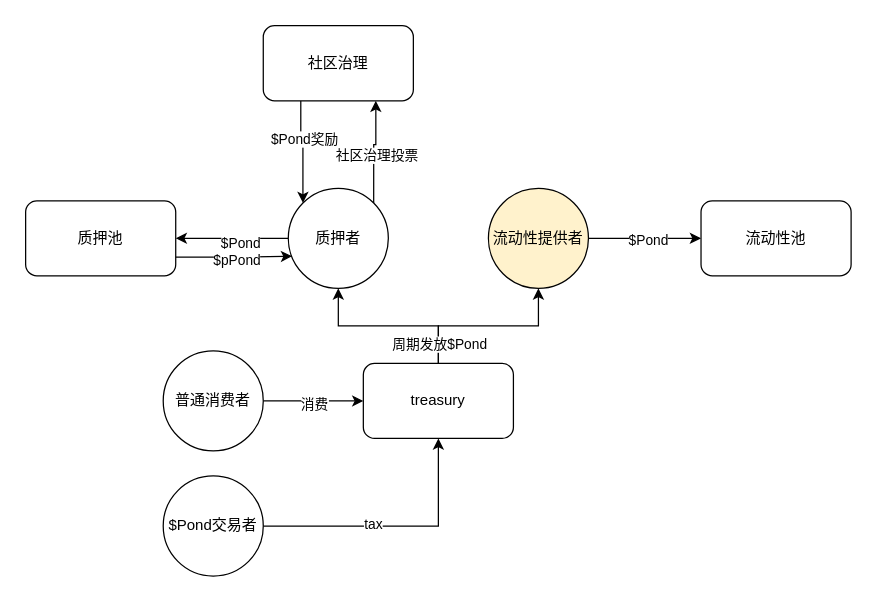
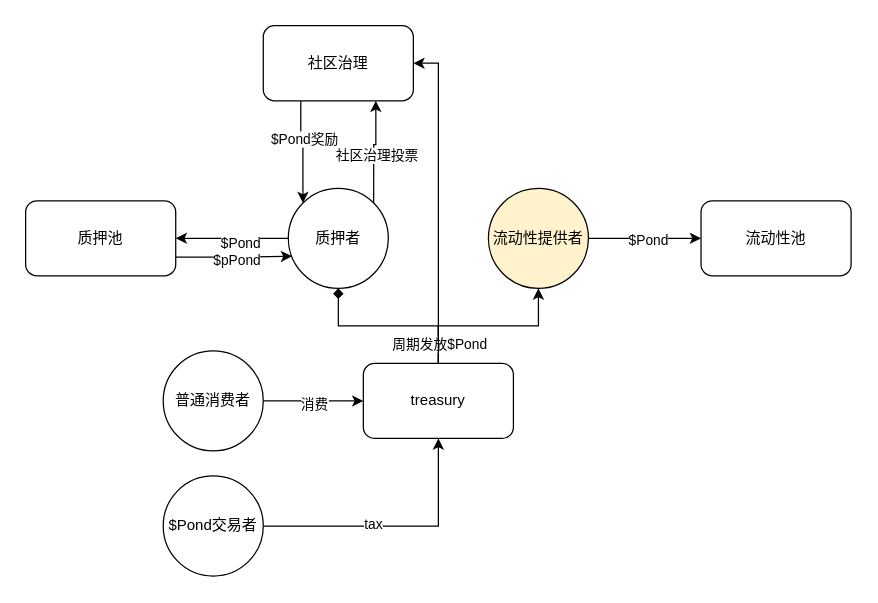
+ <mxCell id="8" style="edgeStyle=orthogonalEdgeStyle;rounded=0;orthogonalLoop=1;jettySize=auto;html=1;exitX=0.5;exitY=0;exitDx=0;exitDy=0;entryX=1;entryY=0.5;entryDx=0;entryDy=0;" edge="1" parent="1" source="9" target="27"><mxGeometry relative="1" as="geometry" /></mxCell>
- <mxCell id="5" style="edgeStyle=orthogonalEdgeStyle;rounded=0;orthogonalLoop=1;jettySize=auto;html=1;exitX=0.5;exitY=0;exitDx=0;exitDy=0;entryX=0.5;entryY=1;entryDx=0;entryDy=0;" edge="1" parent="1" source="9" target="14"><mxGeometry relative="1" as="geometry" /></mxCell>
+ <mxCell id="5" style="edgeStyle=orthogonalEdgeStyle;rounded=0;orthogonalLoop=1;jettySize=auto;html=1;exitX=0.5;exitY=0;exitDx=0;exitDy=0;entryX=0.5;entryY=1;entryDx=0;entryDy=0;endArrow=diamond;" edge="1" parent="1" source="9" target="14"><mxGeometry relative="1" as="geometry" /></mxCell>
